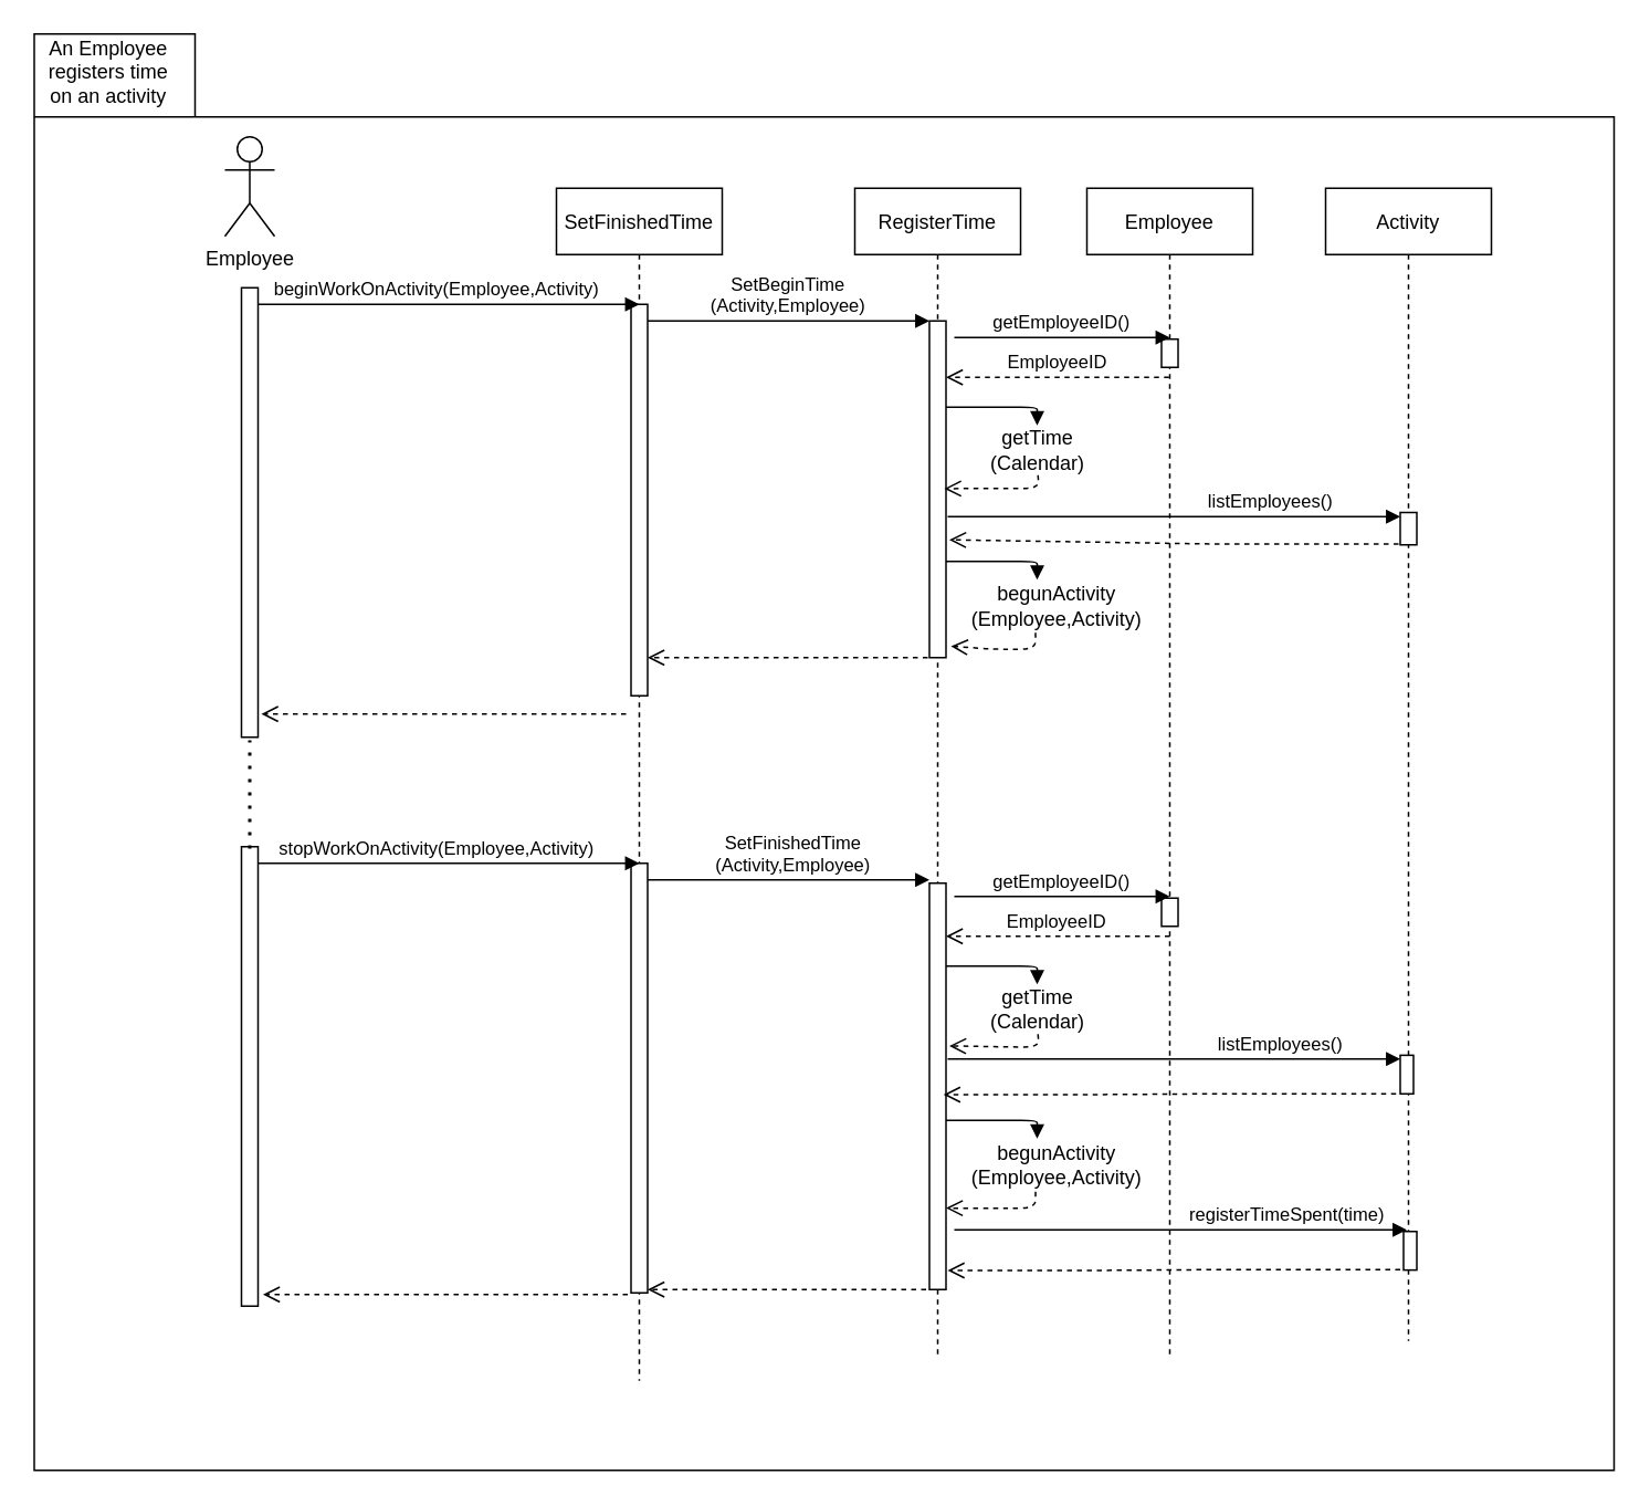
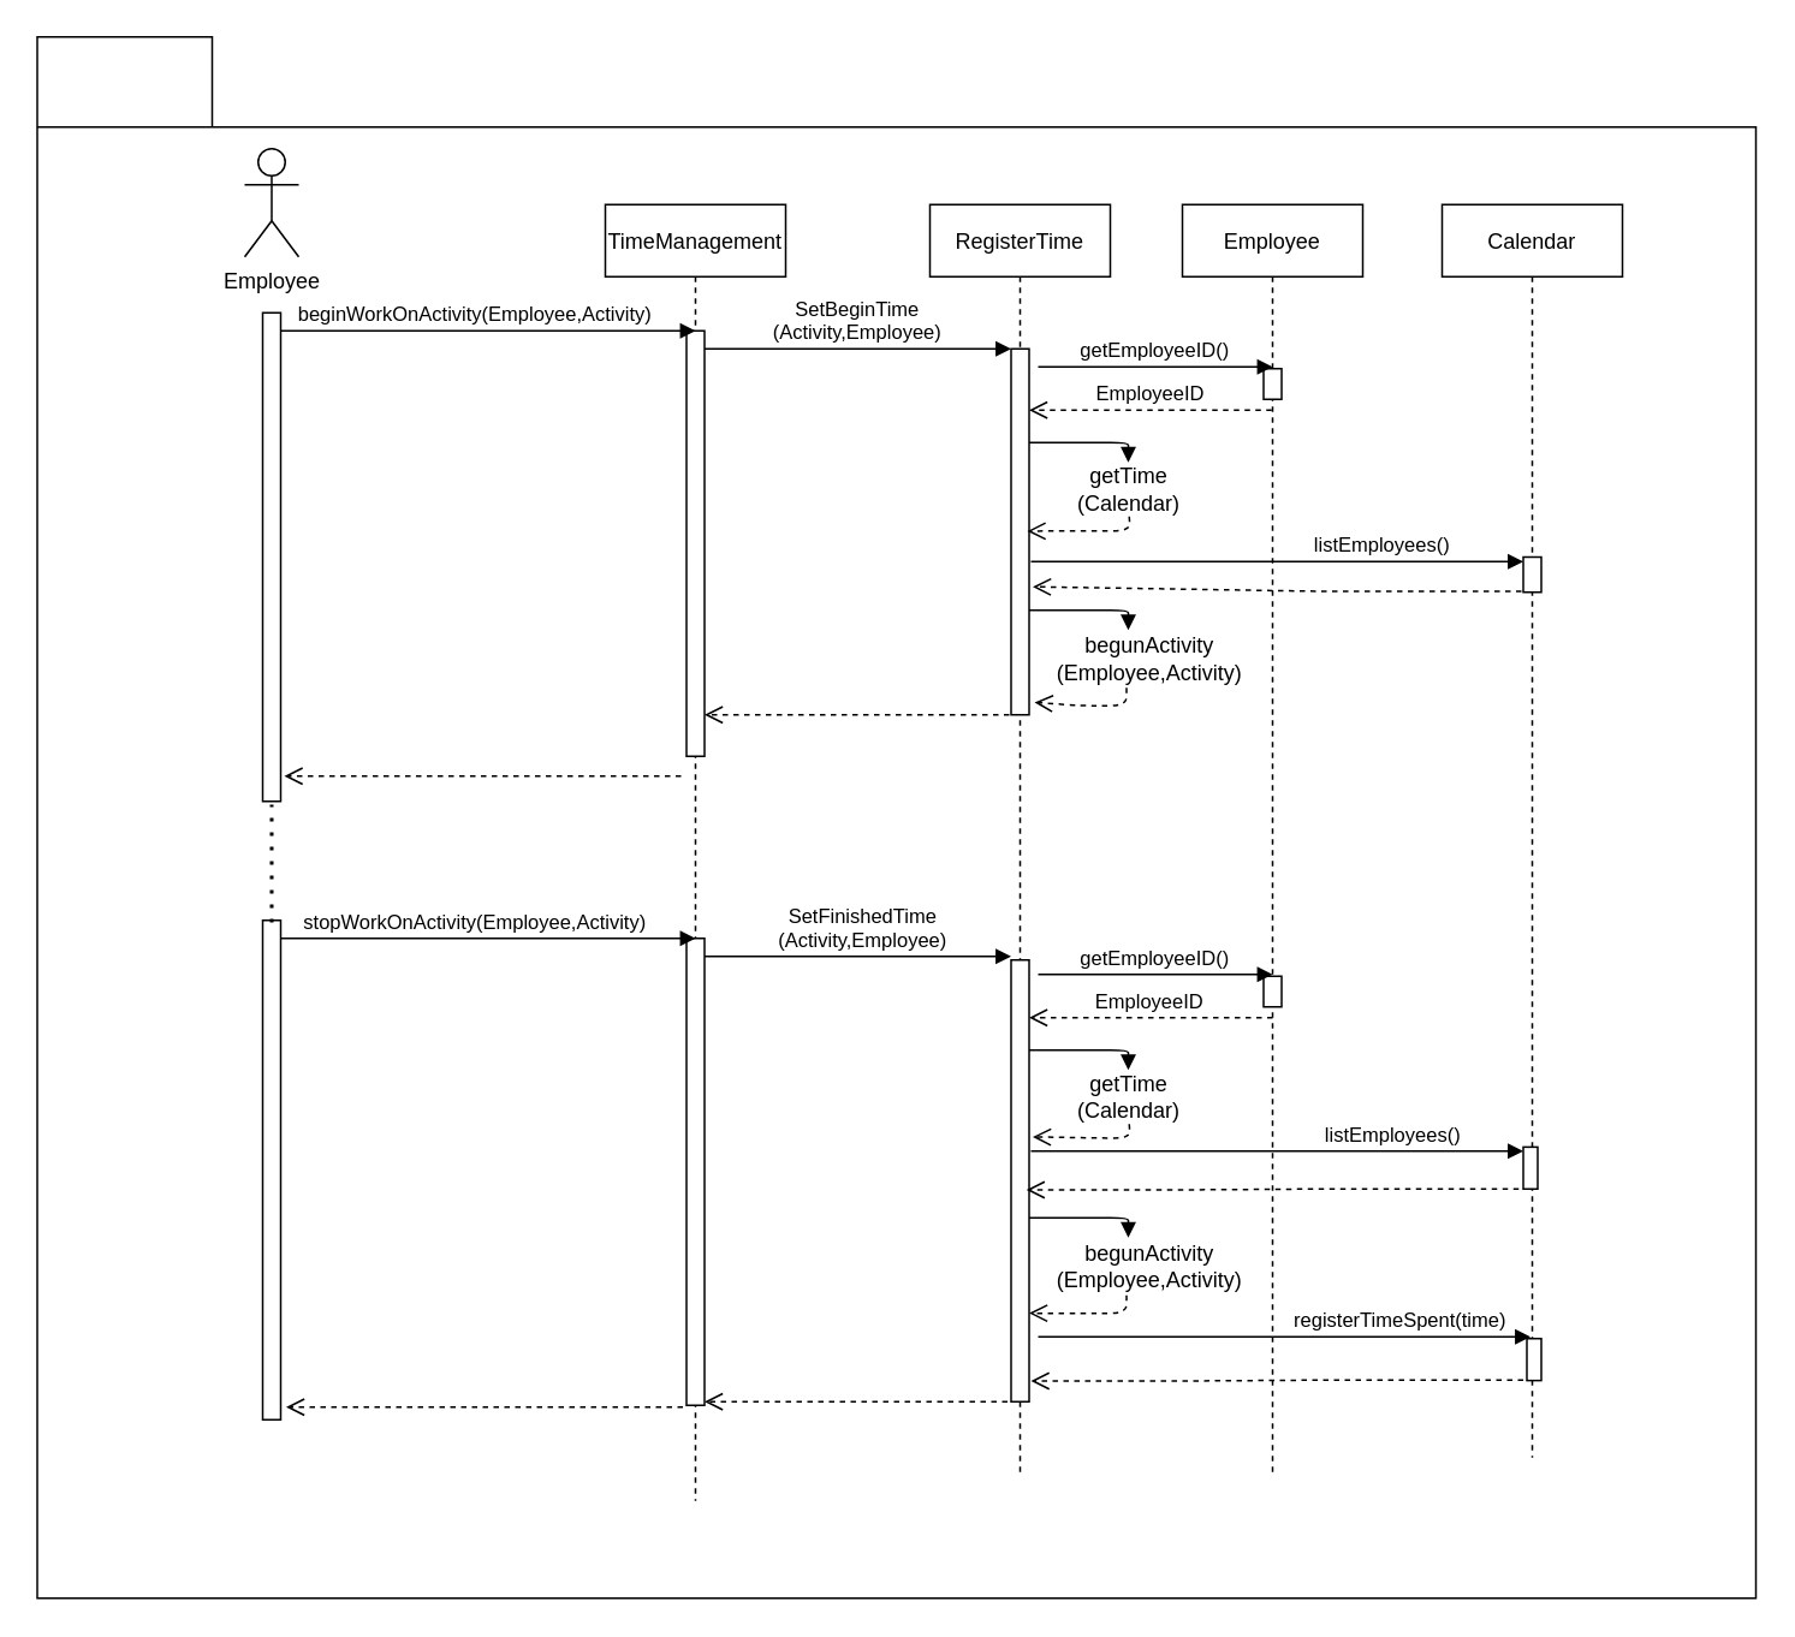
- <mxCell id="20" value="An Employee registers time on an activity" style="text;html=1;strokeColor=none;fillColor=none;align=center;verticalAlign=middle;whiteSpace=wrap;rounded=0;" parent="1" vertex="1"><mxGeometry x="25" width="80" height="20" as="geometry" y="33" /></mxCell>
- <mxCell id="3" value="SetFinishedTime" style="shape=umlLifeline;perimeter=lifelinePerimeter;container=1;collapsible=0;recursiveResize=0;rounded=0;shadow=0;strokeWidth=1;" parent="1" vertex="1"><mxGeometry x="335" y="113" width="100" height="719" as="geometry" /></mxCell>
+ <mxCell id="3" value="TimeManagement" style="shape=umlLifeline;perimeter=lifelinePerimeter;container=1;collapsible=0;recursiveResize=0;rounded=0;shadow=0;strokeWidth=1;" parent="1" vertex="1"><mxGeometry x="335" y="113" width="100" height="719" as="geometry" /></mxCell>
- <mxCell id="22" value="Activity" style="shape=umlLifeline;perimeter=lifelinePerimeter;container=1;collapsible=0;recursiveResize=0;rounded=0;shadow=0;strokeWidth=1;" parent="1" vertex="1"><mxGeometry x="799" y="113" width="100" height="695" as="geometry" /></mxCell>
+ <mxCell id="22" value="Calendar" style="shape=umlLifeline;perimeter=lifelinePerimeter;container=1;collapsible=0;recursiveResize=0;rounded=0;shadow=0;strokeWidth=1;" parent="1" vertex="1"><mxGeometry x="799" y="113" width="100" height="695" as="geometry" /></mxCell>
